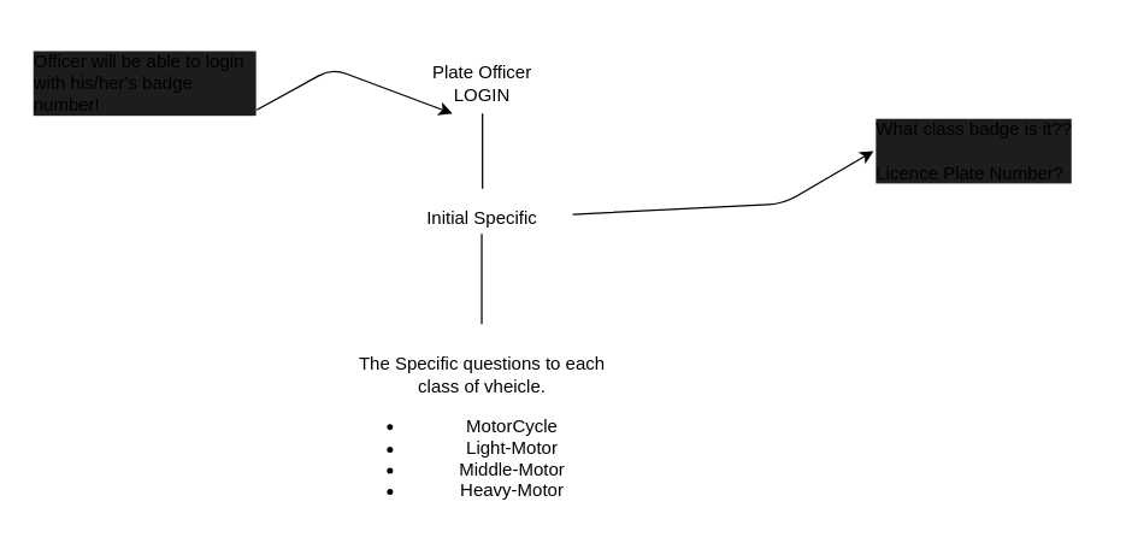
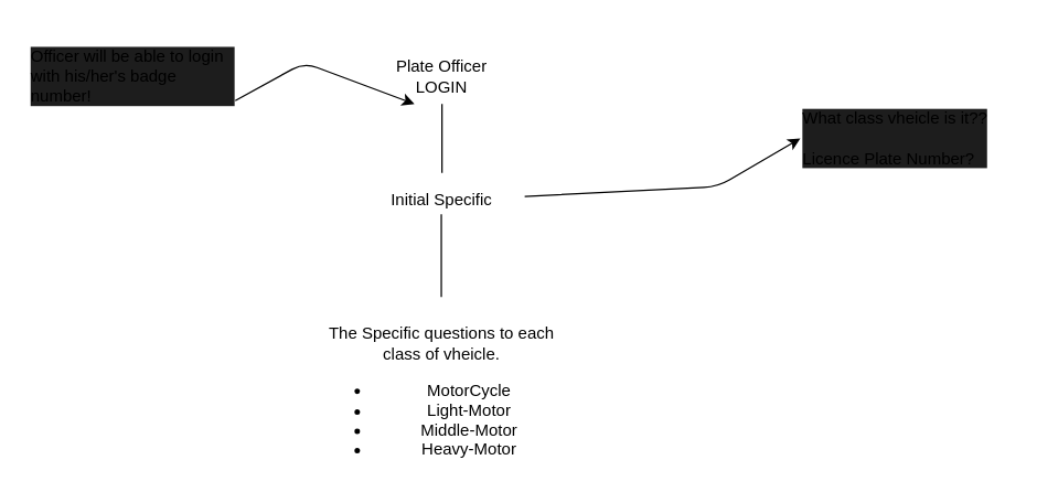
- <mxCell id="8" value="What class badge is it??&lt;br&gt;&lt;br&gt;Licence Plate Number?" style="text;html=1;strokeColor=none;fillColor=none;align=left;verticalAlign=middle;whiteSpace=wrap;rounded=0;labelBackgroundColor=#1D1D1D;" vertex="1" parent="1"><mxGeometry x="580" y="65" width="150" height="70" as="geometry" /></mxCell>
+ <mxCell id="8" value="What class vheicle is it??&lt;br&gt;&lt;br&gt;Licence Plate Number?" style="text;html=1;strokeColor=none;fillColor=none;align=left;verticalAlign=middle;whiteSpace=wrap;rounded=0;labelBackgroundColor=#1D1D1D;" vertex="1" parent="1"><mxGeometry x="580" y="65" width="150" height="70" as="geometry" /></mxCell>
